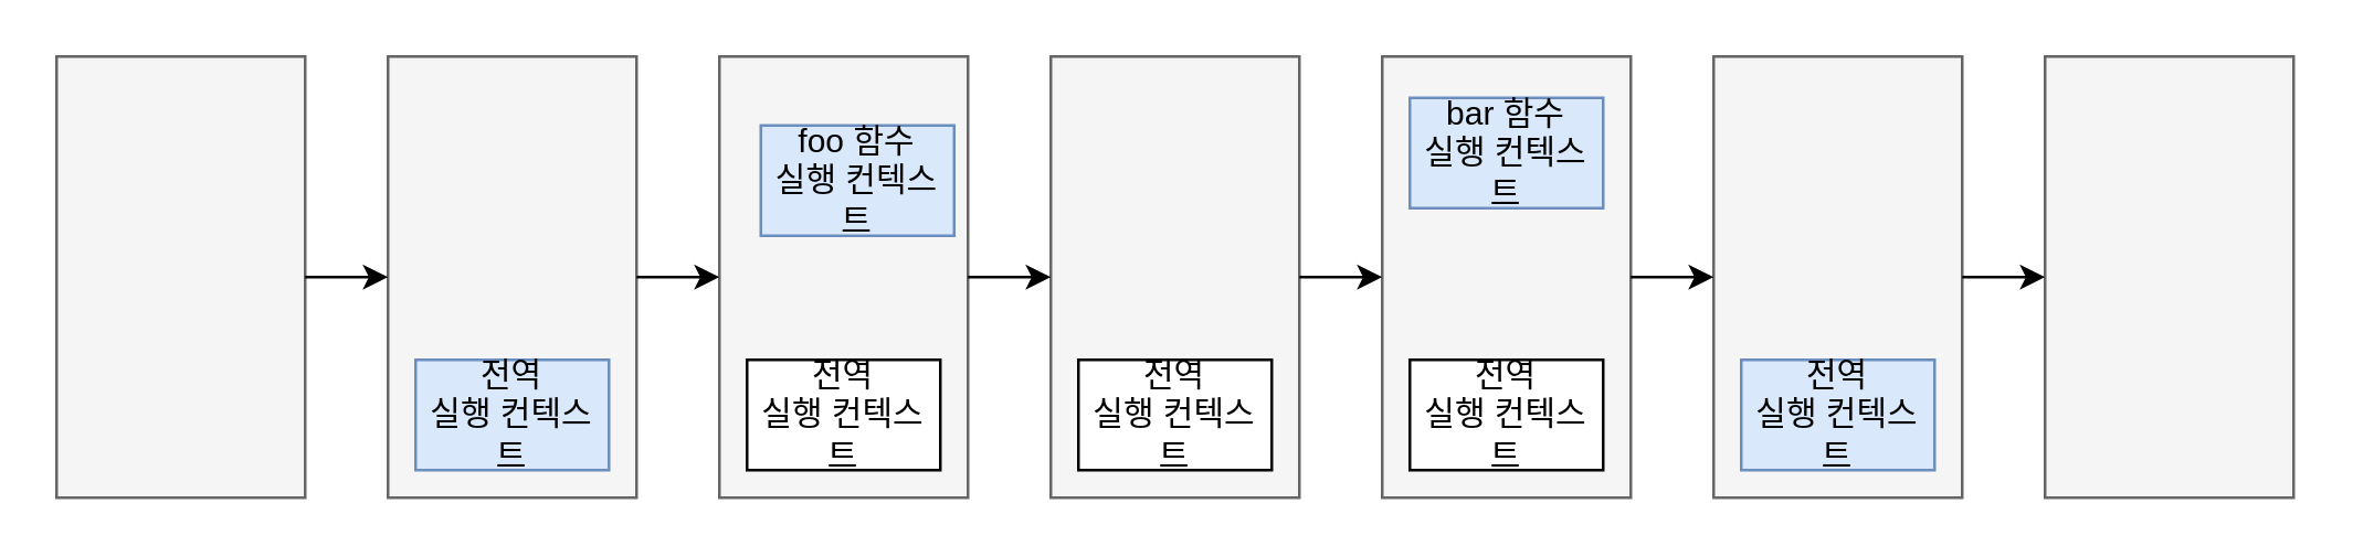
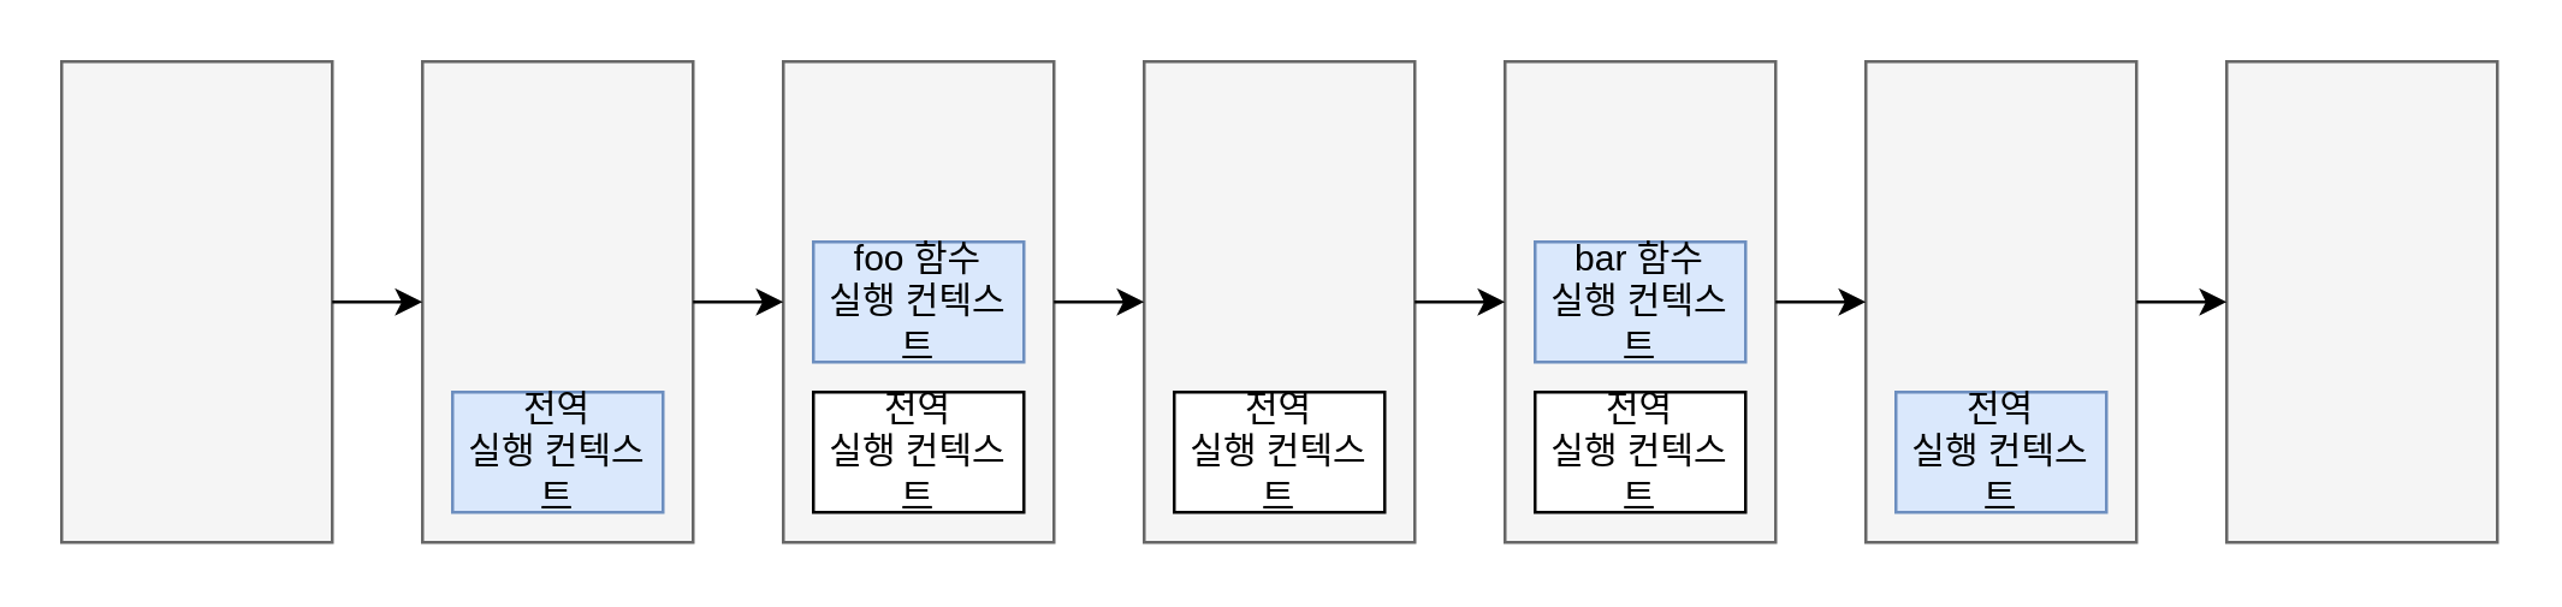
- <mxCell id="11" value="bar 함수&lt;br&gt;실행 컨텍스트" style="rounded=0;whiteSpace=wrap;html=1;fillColor=#dae8fc;strokeColor=#6c8ebf;" vertex="1" parent="1"><mxGeometry x="510" y="35" width="70" height="40" as="geometry" /></mxCell>
+ <mxCell id="11" value="bar 함수&lt;br&gt;실행 컨텍스트" style="rounded=0;whiteSpace=wrap;html=1;fillColor=#dae8fc;strokeColor=#6c8ebf;" vertex="1" parent="1"><mxGeometry x="510" y="80" width="70" height="40" as="geometry" /></mxCell>
- <mxCell id="16" value="foo 함수&lt;br&gt;실행 컨텍스트" style="rounded=0;whiteSpace=wrap;html=1;fillColor=#dae8fc;strokeColor=#6c8ebf;" vertex="1" parent="1"><mxGeometry x="275" y="45" width="70" height="40" as="geometry" /></mxCell>
+ <mxCell id="16" value="foo 함수&lt;br&gt;실행 컨텍스트" style="rounded=0;whiteSpace=wrap;html=1;fillColor=#dae8fc;strokeColor=#6c8ebf;" vertex="1" parent="1"><mxGeometry x="270" y="80" width="70" height="40" as="geometry" /></mxCell>
